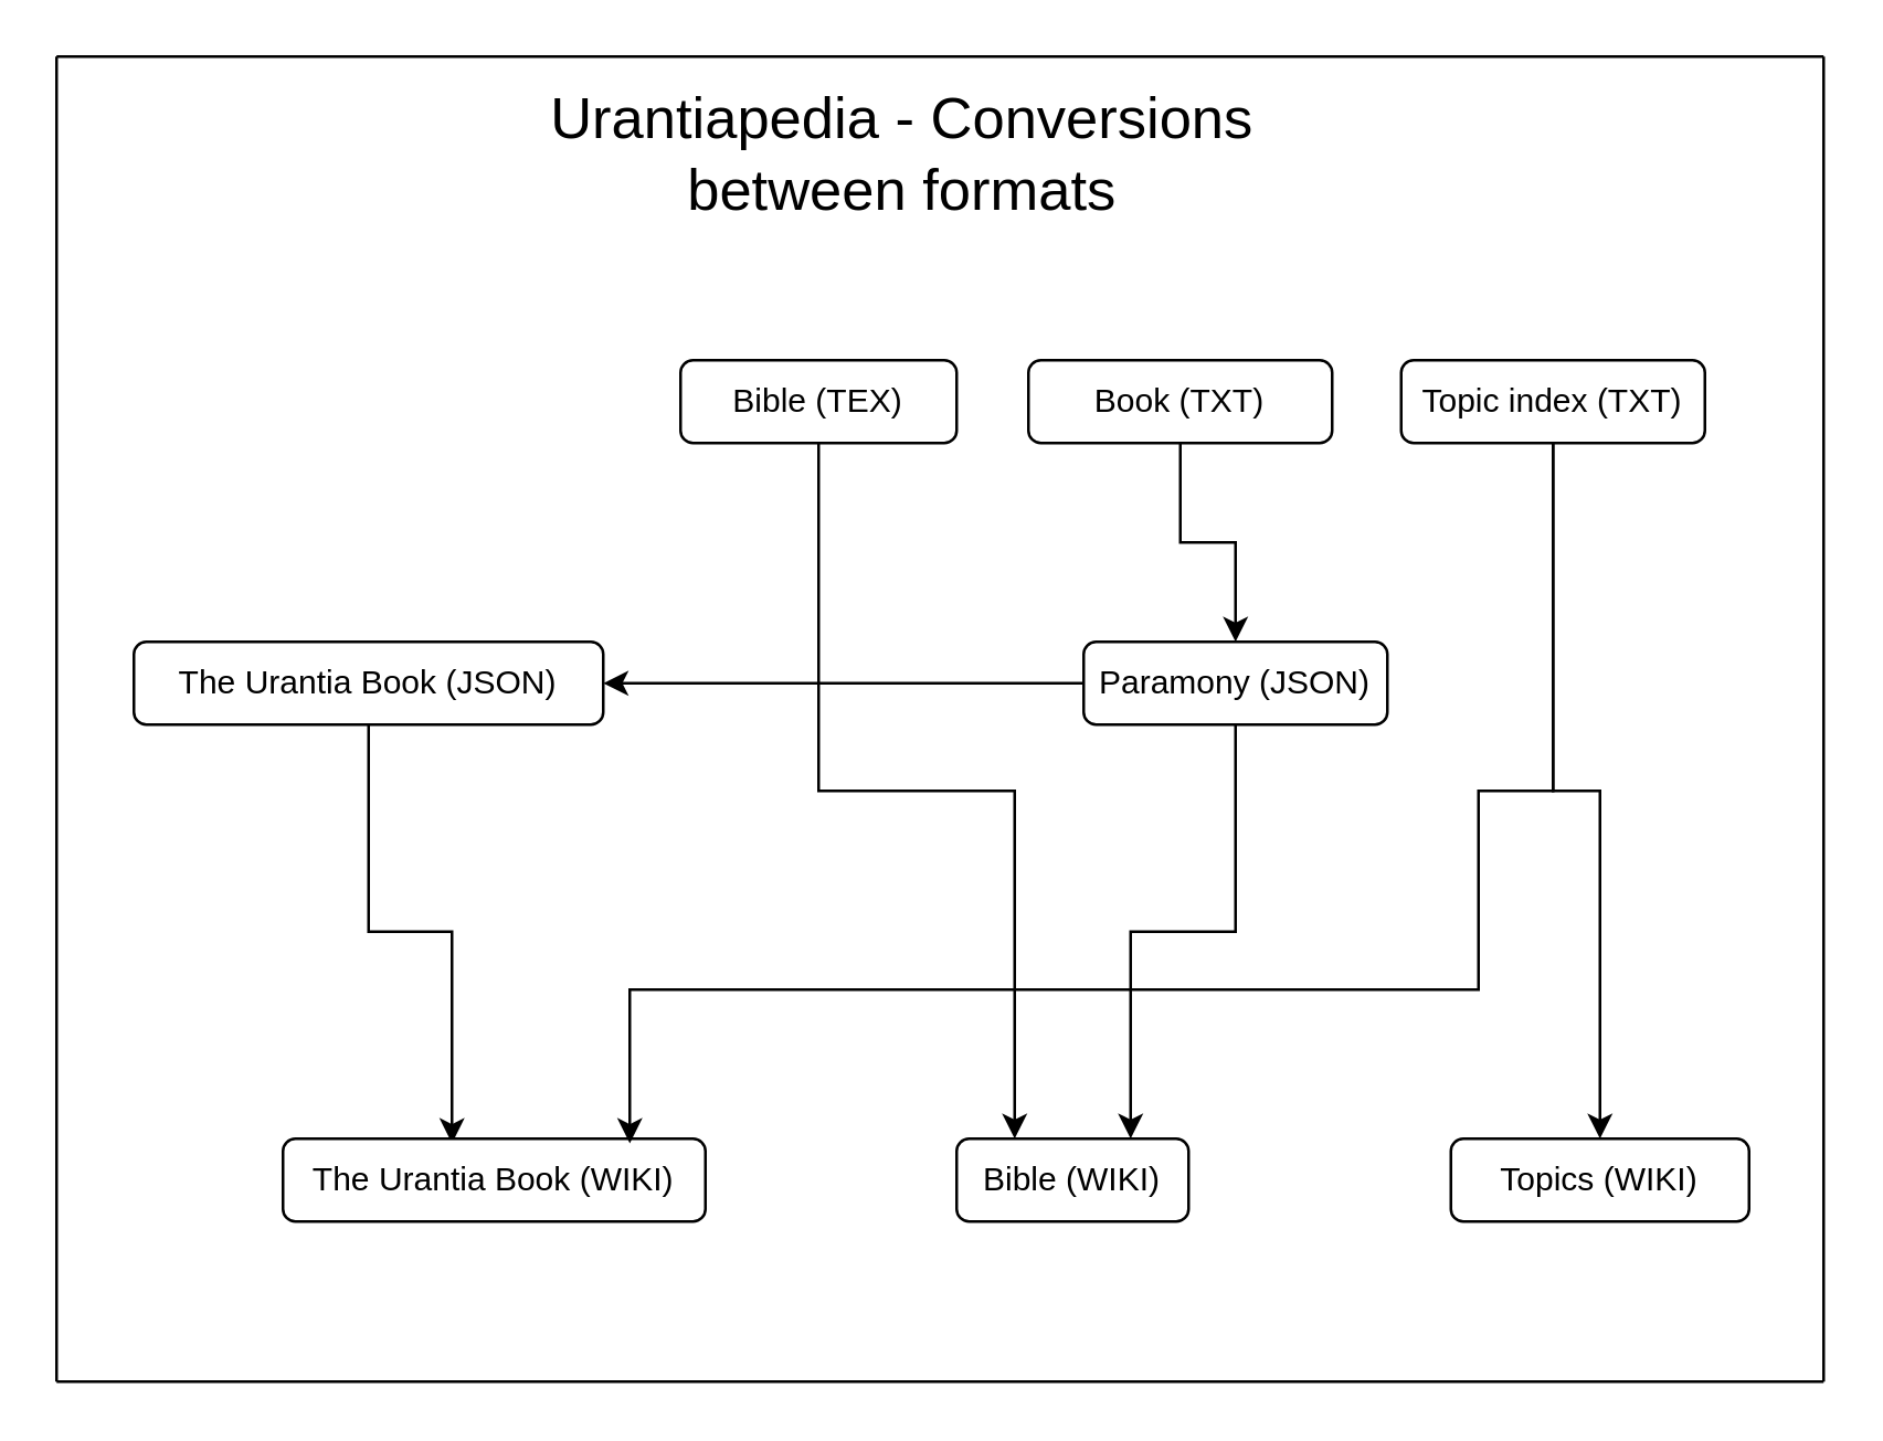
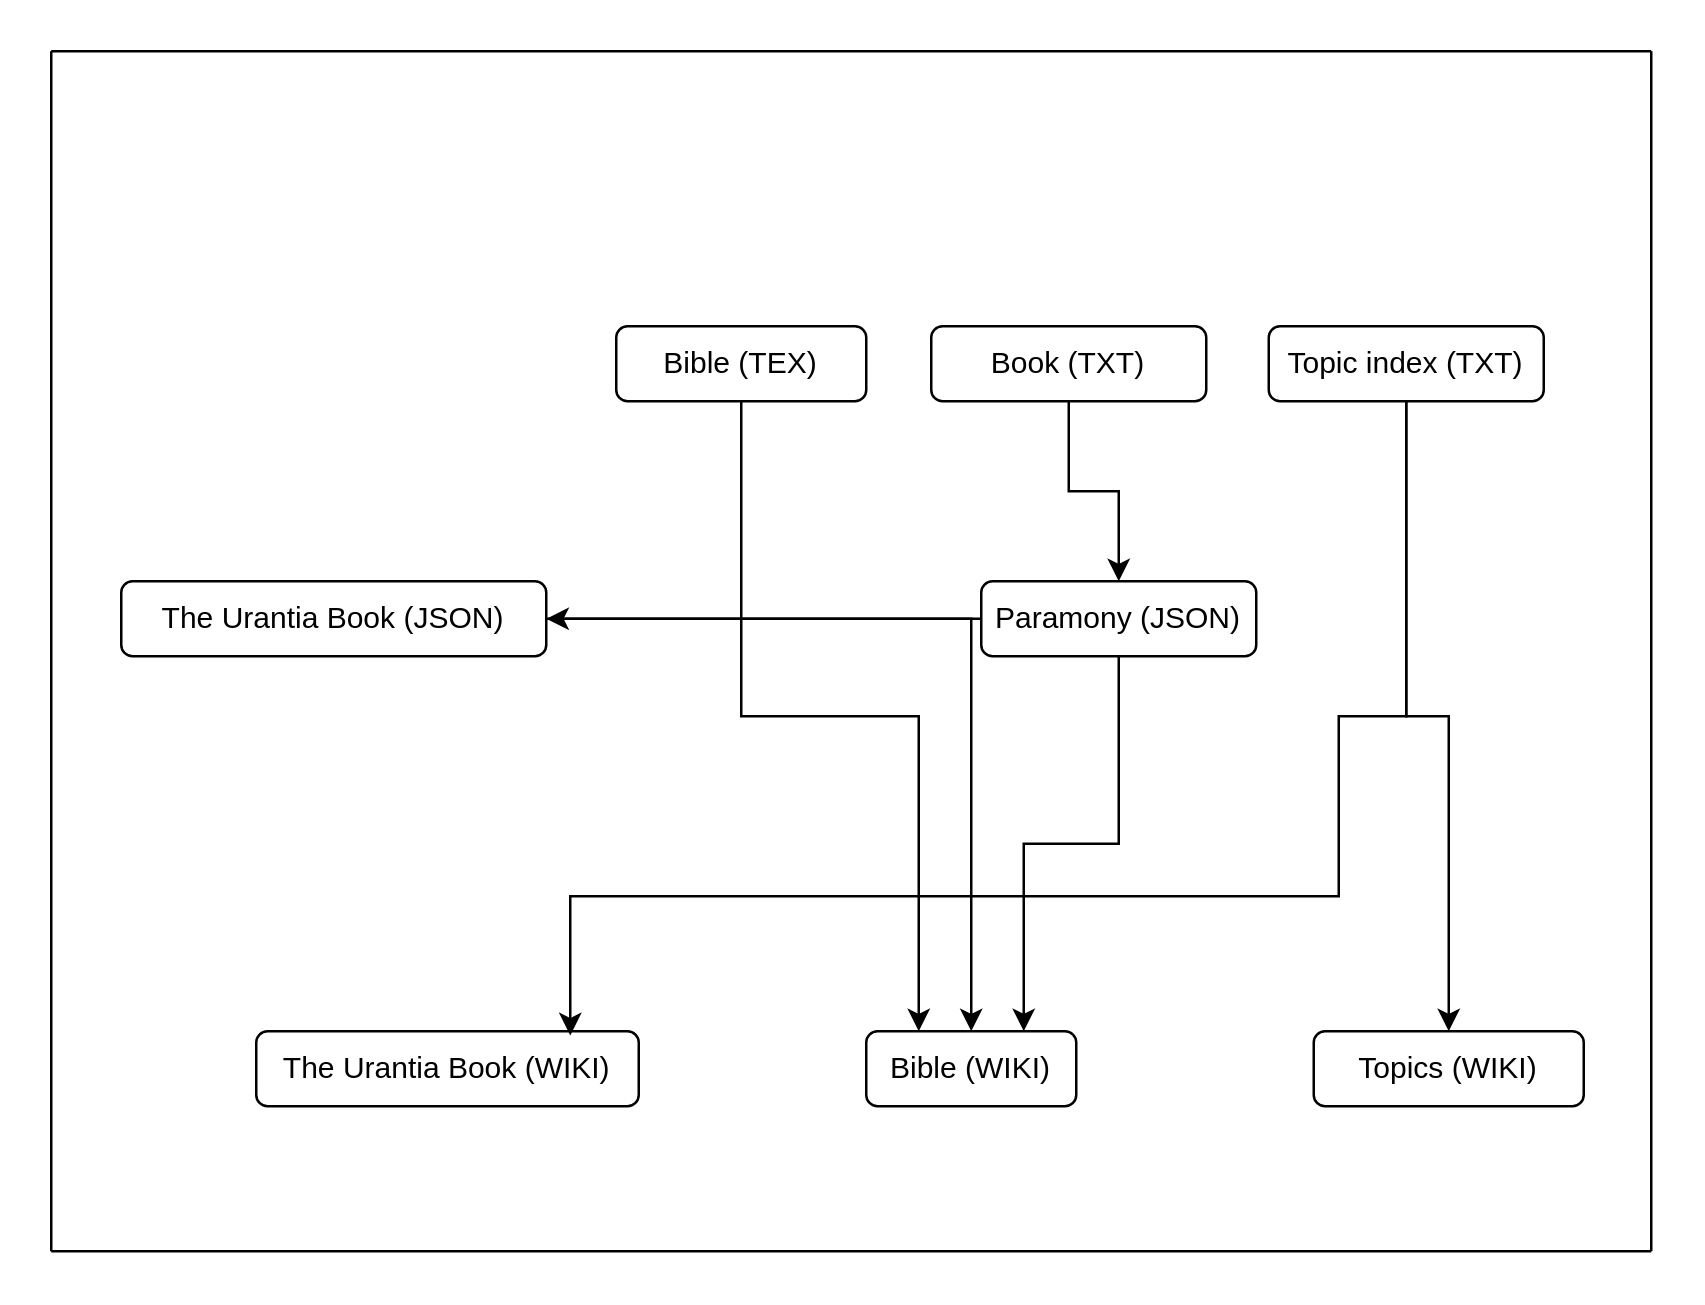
- <mxCell id="9" value="&lt;font style=&quot;font-size: 21px&quot;&gt;Urantiapedia - Conversions between formats&lt;/font&gt;" style="text;html=1;strokeColor=none;fillColor=none;align=center;verticalAlign=middle;whiteSpace=wrap;rounded=0;" parent="1" vertex="1"><mxGeometry x="183" y="30" width="287" height="50" as="geometry" /></mxCell>
- <mxCell id="6" style="edgeStyle=orthogonalEdgeStyle;rounded=0;orthogonalLoop=1;jettySize=auto;html=1;entryX=0.4;entryY=0.056;entryDx=0;entryDy=0;entryPerimeter=0;" parent="1" source="7" target="8" edge="1"><mxGeometry relative="1" as="geometry" /></mxCell>
+ <mxCell id="6" style="edgeStyle=orthogonalEdgeStyle;rounded=0;orthogonalLoop=1;jettySize=auto;html=1;" parent="1" source="7" target="10" edge="1"><mxGeometry relative="1" as="geometry" /></mxCell>
